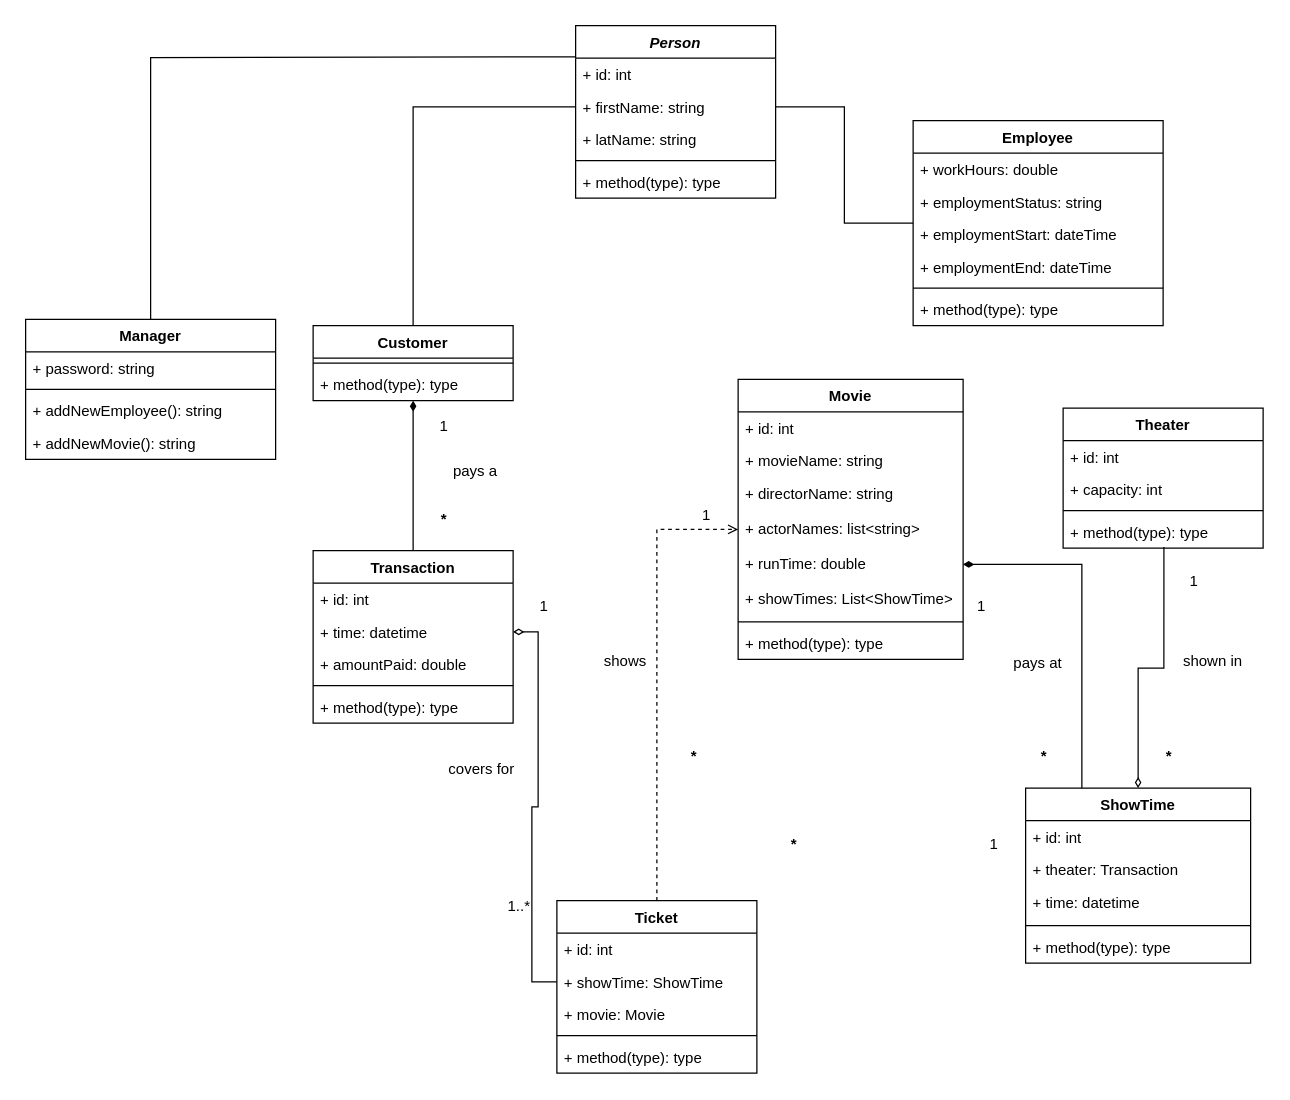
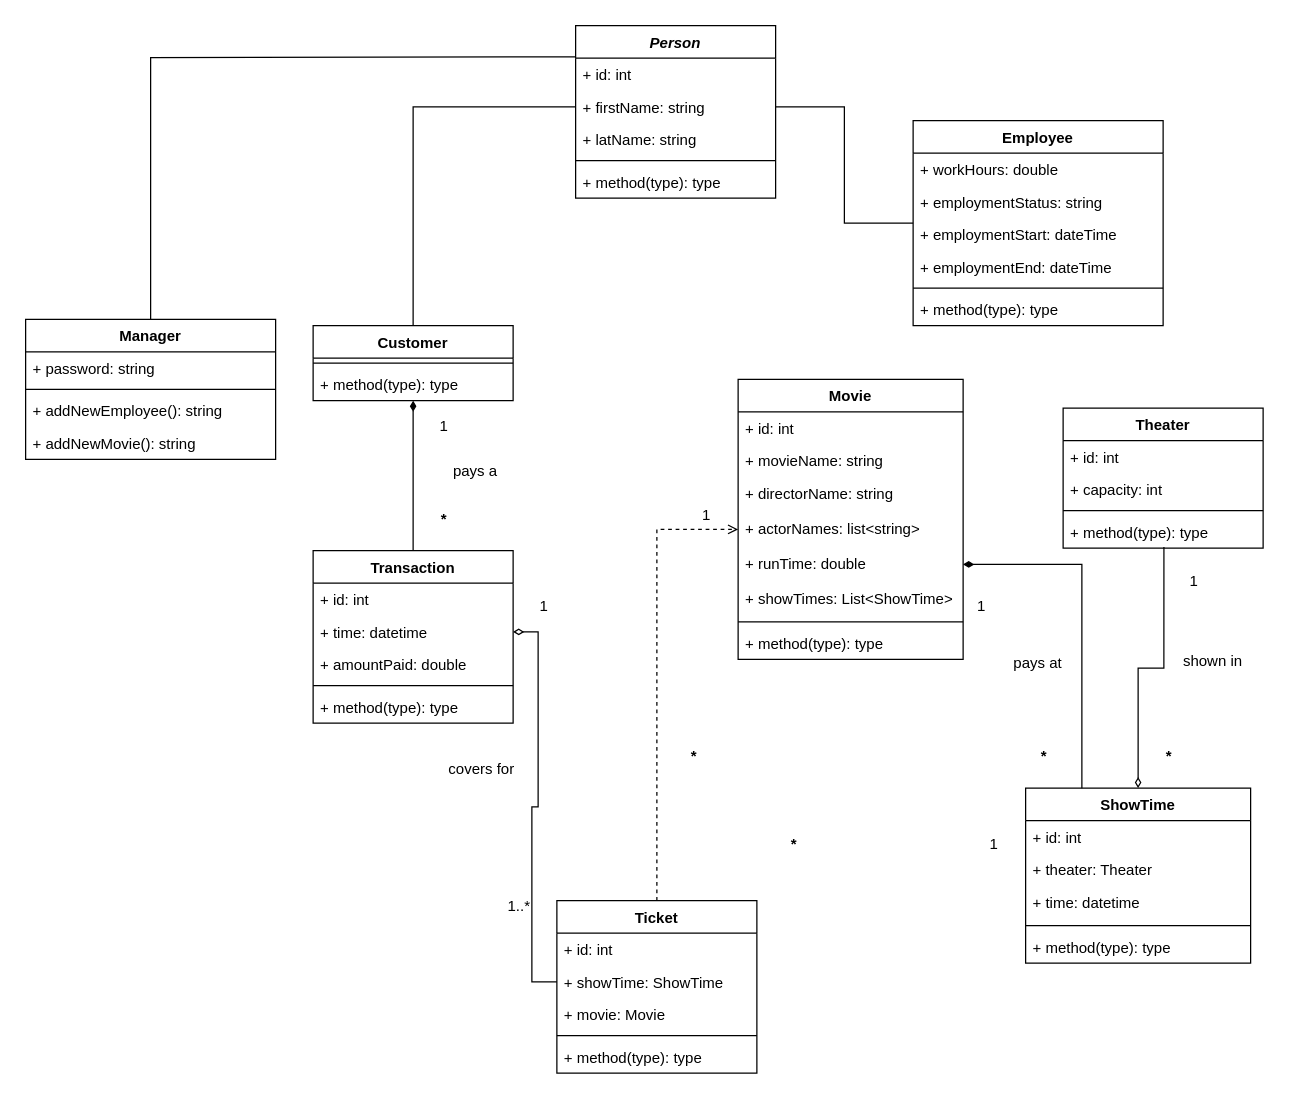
- <mxCell id="73" value="shows" style="text;html=1;strokeColor=none;fillColor=none;align=center;verticalAlign=middle;whiteSpace=wrap;rounded=0;" parent="1" vertex="1"><mxGeometry x="470" y="514" width="60" height="30" as="geometry" /></mxCell>
- <mxCell id="47" value="+ theater: Transaction" style="text;strokeColor=none;fillColor=none;align=left;verticalAlign=top;spacingLeft=4;spacingRight=4;overflow=hidden;rotatable=0;points=[[0,0.5],[1,0.5]];portConstraint=eastwest;" parent="45" vertex="1"><mxGeometry y="52" width="180" height="26" as="geometry" /></mxCell>
+ <mxCell id="47" value="+ theater: Theater" style="text;strokeColor=none;fillColor=none;align=left;verticalAlign=top;spacingLeft=4;spacingRight=4;overflow=hidden;rotatable=0;points=[[0,0.5],[1,0.5]];portConstraint=eastwest;" parent="45" vertex="1"><mxGeometry y="52" width="180" height="26" as="geometry" /></mxCell>
